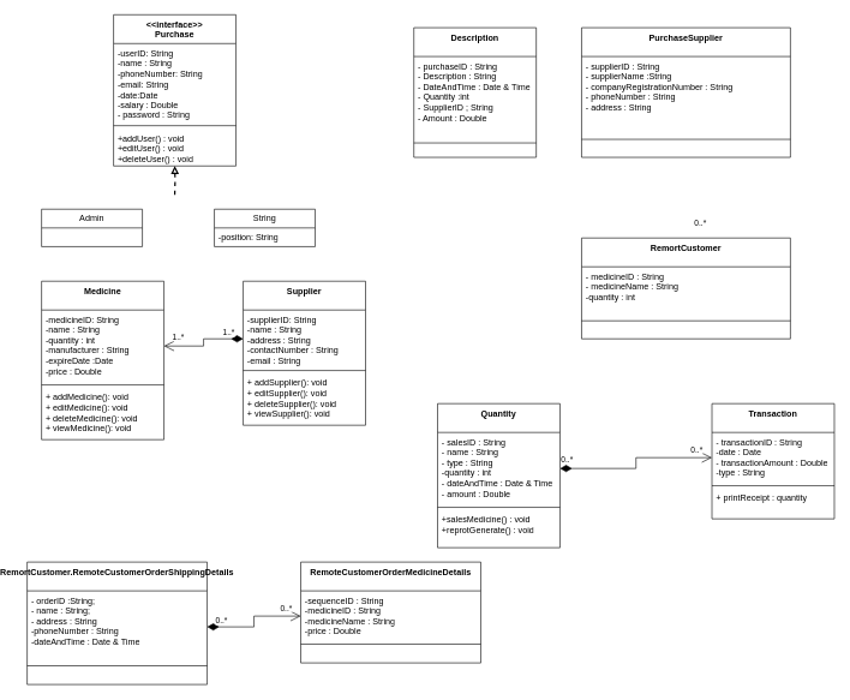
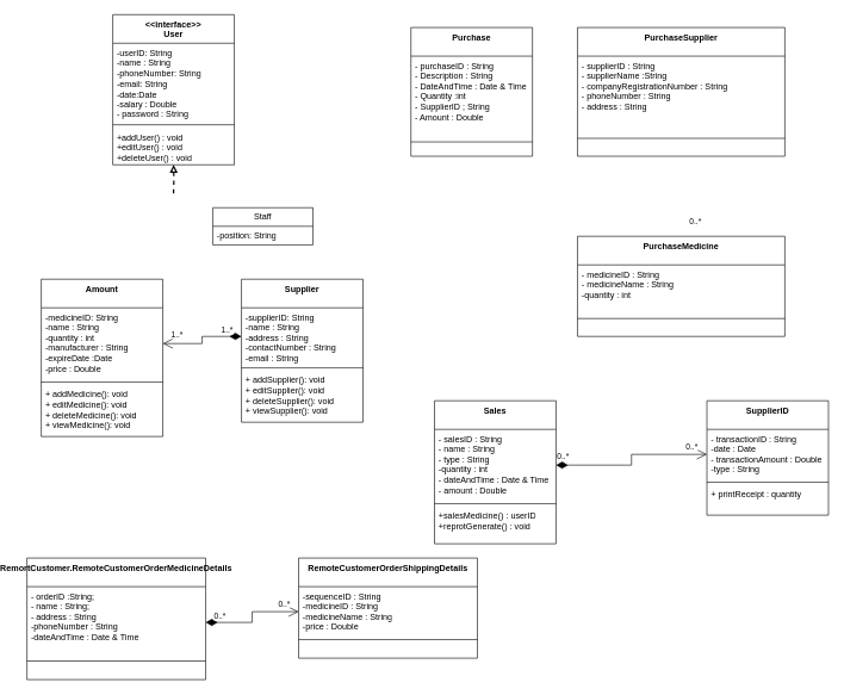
- <mxCell id="3" value="&amp;lt;&amp;lt;interface&amp;gt;&amp;gt;&lt;br&gt;Purchase" style="swimlane;fontStyle=1;align=center;verticalAlign=top;childLayout=stackLayout;horizontal=1;startSize=40;horizontalStack=0;resizeParent=1;resizeParentMax=0;resizeLast=0;collapsible=1;marginBottom=0;whiteSpace=wrap;html=1;" parent="1" vertex="1"><mxGeometry x="140" y="20" width="170" height="210" as="geometry" /></mxCell>
+ <mxCell id="3" value="&amp;lt;&amp;lt;interface&amp;gt;&amp;gt;&lt;br&gt;User" style="swimlane;fontStyle=1;align=center;verticalAlign=top;childLayout=stackLayout;horizontal=1;startSize=40;horizontalStack=0;resizeParent=1;resizeParentMax=0;resizeLast=0;collapsible=1;marginBottom=0;whiteSpace=wrap;html=1;" parent="1" vertex="1"><mxGeometry x="140" y="20" width="170" height="210" as="geometry" /></mxCell>
- <mxCell id="10" value="Description" style="swimlane;fontStyle=1;align=center;verticalAlign=top;childLayout=stackLayout;horizontal=1;startSize=40;horizontalStack=0;resizeParent=1;resizeParentMax=0;resizeLast=0;collapsible=1;marginBottom=0;whiteSpace=wrap;html=1;" parent="1" vertex="1"><mxGeometry x="557" y="38" width="170" height="180" as="geometry" /></mxCell>
+ <mxCell id="10" value="Purchase" style="swimlane;fontStyle=1;align=center;verticalAlign=top;childLayout=stackLayout;horizontal=1;startSize=40;horizontalStack=0;resizeParent=1;resizeParentMax=0;resizeLast=0;collapsible=1;marginBottom=0;whiteSpace=wrap;html=1;" parent="1" vertex="1"><mxGeometry x="557" y="38" width="170" height="180" as="geometry" /></mxCell>
- <mxCell id="8" value="String" style="swimlane;fontStyle=0;childLayout=stackLayout;horizontal=1;startSize=26;fillColor=none;horizontalStack=0;resizeParent=1;resizeParentMax=0;resizeLast=0;collapsible=1;marginBottom=0;whiteSpace=wrap;html=1;" parent="1" vertex="1"><mxGeometry x="280" y="290" width="140" height="52" as="geometry" /></mxCell>
+ <mxCell id="8" value="Staff" style="swimlane;fontStyle=0;childLayout=stackLayout;horizontal=1;startSize=26;fillColor=none;horizontalStack=0;resizeParent=1;resizeParentMax=0;resizeLast=0;collapsible=1;marginBottom=0;whiteSpace=wrap;html=1;" parent="1" vertex="1"><mxGeometry x="280" y="290" width="140" height="52" as="geometry" /></mxCell>
- <mxCell id="7" value="Admin" style="swimlane;fontStyle=0;childLayout=stackLayout;horizontal=1;startSize=26;fillColor=none;horizontalStack=0;resizeParent=1;resizeParentMax=0;resizeLast=0;collapsible=1;marginBottom=0;whiteSpace=wrap;html=1;" parent="1" vertex="1"><mxGeometry x="40" y="290" width="140" height="52" as="geometry" /></mxCell>
- <mxCell id="24" value="RemortCustomer" style="swimlane;fontStyle=1;align=center;verticalAlign=top;childLayout=stackLayout;horizontal=1;startSize=40;horizontalStack=0;resizeParent=1;resizeParentMax=0;resizeLast=0;collapsible=1;marginBottom=0;whiteSpace=wrap;html=1;" parent="1" vertex="1"><mxGeometry x="790" y="330" width="290" height="140" as="geometry" /></mxCell>
+ <mxCell id="24" value="PurchaseMedicine" style="swimlane;fontStyle=1;align=center;verticalAlign=top;childLayout=stackLayout;horizontal=1;startSize=40;horizontalStack=0;resizeParent=1;resizeParentMax=0;resizeLast=0;collapsible=1;marginBottom=0;whiteSpace=wrap;html=1;" parent="1" vertex="1"><mxGeometry x="790" y="330" width="290" height="140" as="geometry" /></mxCell>
- <mxCell id="13" value="Medicine" style="swimlane;fontStyle=1;align=center;verticalAlign=top;childLayout=stackLayout;horizontal=1;startSize=40;horizontalStack=0;resizeParent=1;resizeParentMax=0;resizeLast=0;collapsible=1;marginBottom=0;whiteSpace=wrap;html=1;" parent="1" vertex="1"><mxGeometry x="40" y="390" width="170" height="220" as="geometry"><mxRectangle x="190" y="1670" width="90" height="40" as="alternateBounds" /></mxGeometry></mxCell>
+ <mxCell id="13" value="Amount" style="swimlane;fontStyle=1;align=center;verticalAlign=top;childLayout=stackLayout;horizontal=1;startSize=40;horizontalStack=0;resizeParent=1;resizeParentMax=0;resizeLast=0;collapsible=1;marginBottom=0;whiteSpace=wrap;html=1;" parent="1" vertex="1"><mxGeometry x="40" y="390" width="170" height="220" as="geometry"><mxRectangle x="190" y="1670" width="90" height="40" as="alternateBounds" /></mxGeometry></mxCell>
- <mxCell id="27" value="Quantity" style="swimlane;fontStyle=1;align=center;verticalAlign=top;childLayout=stackLayout;horizontal=1;startSize=40;horizontalStack=0;resizeParent=1;resizeParentMax=0;resizeLast=0;collapsible=1;marginBottom=0;whiteSpace=wrap;html=1;" parent="1" vertex="1"><mxGeometry x="590" y="560" width="170" height="200" as="geometry" /></mxCell>
+ <mxCell id="27" value="Sales" style="swimlane;fontStyle=1;align=center;verticalAlign=top;childLayout=stackLayout;horizontal=1;startSize=40;horizontalStack=0;resizeParent=1;resizeParentMax=0;resizeLast=0;collapsible=1;marginBottom=0;whiteSpace=wrap;html=1;" parent="1" vertex="1"><mxGeometry x="590" y="560" width="170" height="200" as="geometry" /></mxCell>
- <mxCell id="31" value="Transaction" style="swimlane;fontStyle=1;align=center;verticalAlign=top;childLayout=stackLayout;horizontal=1;startSize=40;horizontalStack=0;resizeParent=1;resizeParentMax=0;resizeLast=0;collapsible=1;marginBottom=0;whiteSpace=wrap;html=1;" parent="1" vertex="1"><mxGeometry x="971" y="560" width="170" height="160" as="geometry" /></mxCell>
+ <mxCell id="31" value="SupplierID" style="swimlane;fontStyle=1;align=center;verticalAlign=top;childLayout=stackLayout;horizontal=1;startSize=40;horizontalStack=0;resizeParent=1;resizeParentMax=0;resizeLast=0;collapsible=1;marginBottom=0;whiteSpace=wrap;html=1;" parent="1" vertex="1"><mxGeometry x="971" y="560" width="170" height="160" as="geometry" /></mxCell>
- <mxCell id="30" value="+salesMedicine() : void&lt;br&gt;+reprotGenerate() : void&lt;br&gt;" style="text;strokeColor=none;fillColor=none;align=left;verticalAlign=top;spacingLeft=4;spacingRight=4;overflow=hidden;rotatable=0;points=[[0,0.5],[1,0.5]];portConstraint=eastwest;whiteSpace=wrap;html=1;" parent="27" vertex="1"><mxGeometry y="148" width="170" height="52" as="geometry" /></mxCell>
+ <mxCell id="30" value="+salesMedicine() : userID&lt;br&gt;+reprotGenerate() : void&lt;br&gt;" style="text;strokeColor=none;fillColor=none;align=left;verticalAlign=top;spacingLeft=4;spacingRight=4;overflow=hidden;rotatable=0;points=[[0,0.5],[1,0.5]];portConstraint=eastwest;whiteSpace=wrap;html=1;" parent="27" vertex="1"><mxGeometry y="148" width="170" height="52" as="geometry" /></mxCell>
- <mxCell id="39" value="RemoteCustomerOrderMedicineDetails" style="swimlane;fontStyle=1;align=center;verticalAlign=top;childLayout=stackLayout;horizontal=1;startSize=40;horizontalStack=0;resizeParent=1;resizeParentMax=0;resizeLast=0;collapsible=1;marginBottom=0;whiteSpace=wrap;html=1;" parent="1" vertex="1"><mxGeometry x="400" y="780" width="250" height="140" as="geometry" /></mxCell>
+ <mxCell id="39" value="RemoteCustomerOrderShippingDetails" style="swimlane;fontStyle=1;align=center;verticalAlign=top;childLayout=stackLayout;horizontal=1;startSize=40;horizontalStack=0;resizeParent=1;resizeParentMax=0;resizeLast=0;collapsible=1;marginBottom=0;whiteSpace=wrap;html=1;" parent="1" vertex="1"><mxGeometry x="400" y="780" width="250" height="140" as="geometry" /></mxCell>
- <mxCell id="35" value="RemortCustomer.RemoteCustomerOrderShippingDetails" style="swimlane;fontStyle=1;align=center;verticalAlign=top;childLayout=stackLayout;horizontal=1;startSize=40;horizontalStack=0;resizeParent=1;resizeParentMax=0;resizeLast=0;collapsible=1;marginBottom=0;whiteSpace=wrap;html=1;" parent="1" vertex="1"><mxGeometry x="20" y="780" width="250" height="170" as="geometry" /></mxCell>
+ <mxCell id="35" value="RemortCustomer.RemoteCustomerOrderMedicineDetails" style="swimlane;fontStyle=1;align=center;verticalAlign=top;childLayout=stackLayout;horizontal=1;startSize=40;horizontalStack=0;resizeParent=1;resizeParentMax=0;resizeLast=0;collapsible=1;marginBottom=0;whiteSpace=wrap;html=1;" parent="1" vertex="1"><mxGeometry x="20" y="780" width="250" height="170" as="geometry" /></mxCell>
